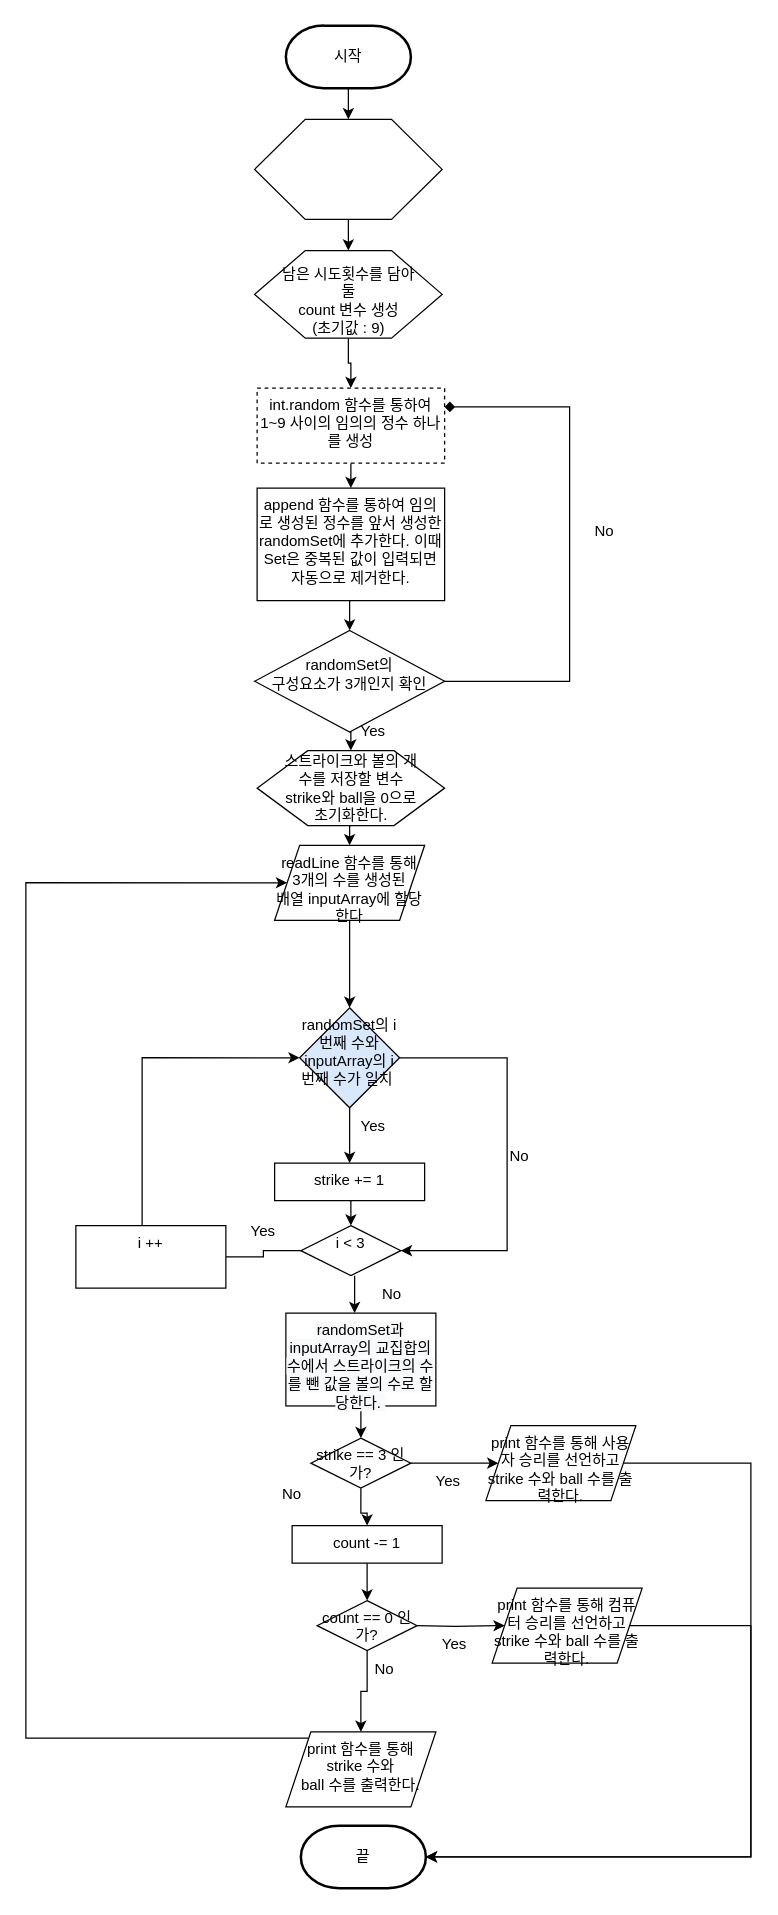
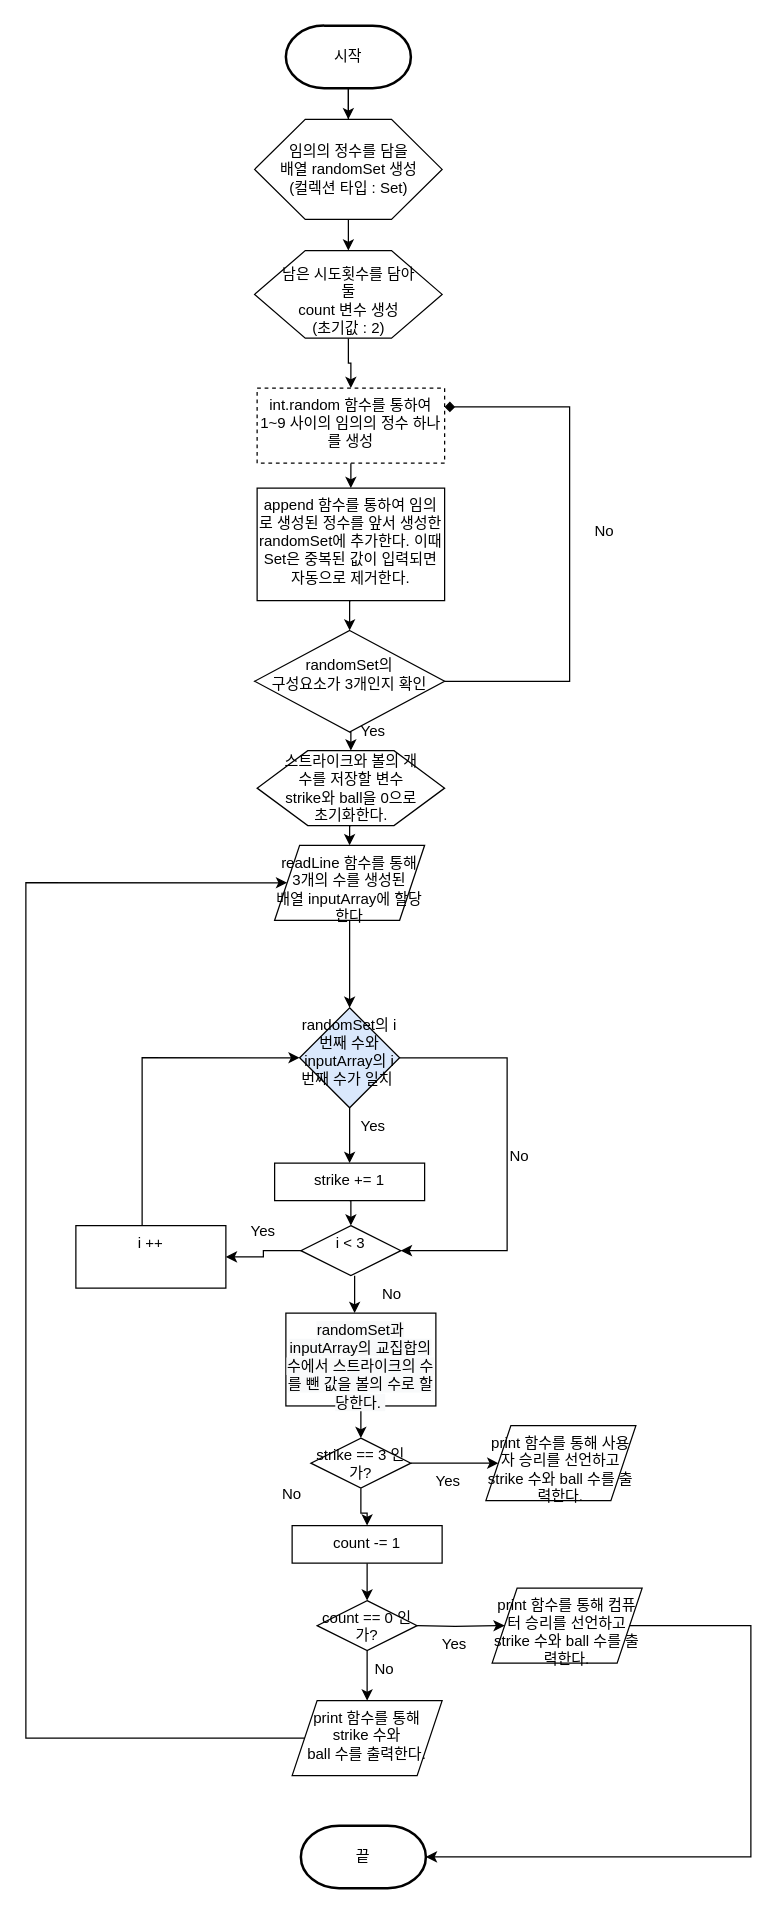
+ <mxCell id="2" value="" style="edgeStyle=orthogonalEdgeStyle;rounded=0;orthogonalLoop=1;jettySize=auto;html=1;" edge="1" parent="1" source="4" target="7"><mxGeometry relative="1" as="geometry" /></mxCell>
+ <mxCell id="7" value="임의의 정수를 담을 &lt;br&gt;배열 randomSet 생성&lt;br&gt;(컬렉션 타입 : Set)" style="text;html=1;strokeColor=none;fillColor=none;align=center;verticalAlign=middle;whiteSpace=wrap;rounded=0;" vertex="1" parent="1"><mxGeometry x="219.5" y="120" width="117" height="30" as="geometry" /></mxCell>
- <mxCell id="10" value="남은 시도횟수를 담아둘&lt;br&gt;count 변수 생성&lt;br&gt;(초기값 : 9)" style="text;html=1;strokeColor=none;fillColor=none;align=center;verticalAlign=middle;whiteSpace=wrap;rounded=0;" vertex="1" parent="1"><mxGeometry x="219.5" y="225" width="117" height="30" as="geometry" /></mxCell>
+ <mxCell id="10" value="남은 시도횟수를 담아둘&lt;br&gt;count 변수 생성&lt;br&gt;(초기값 : 2)" style="text;html=1;strokeColor=none;fillColor=none;align=center;verticalAlign=middle;whiteSpace=wrap;rounded=0;" vertex="1" parent="1"><mxGeometry x="219.5" y="225" width="117" height="30" as="geometry" /></mxCell>
- <mxCell id="31" value="" style="edgeStyle=orthogonalEdgeStyle;rounded=0;orthogonalLoop=1;jettySize=auto;html=1;endArrow=none;" edge="1" parent="1" source="32" target="35"><mxGeometry relative="1" as="geometry" /></mxCell>
+ <mxCell id="31" value="" style="edgeStyle=orthogonalEdgeStyle;rounded=0;orthogonalLoop=1;jettySize=auto;html=1;" edge="1" parent="1" source="32" target="35"><mxGeometry relative="1" as="geometry" /></mxCell>
- <mxCell id="43" style="edgeStyle=orthogonalEdgeStyle;rounded=0;orthogonalLoop=1;jettySize=auto;html=1;exitX=1;exitY=0.5;exitDx=0;exitDy=0;entryX=1;entryY=0.5;entryDx=0;entryDy=0;entryPerimeter=0;" edge="1" parent="1" source="44" target="59"><mxGeometry relative="1" as="geometry"><Array as="points"><mxPoint x="600" y="1170" /><mxPoint x="600" y="1485" /></Array></mxGeometry></mxCell>
- <mxCell id="39" value="print 함수를 통해&lt;br&gt;strike 수와&lt;br&gt;ball 수를 출력한다." style="shape=parallelogram;perimeter=parallelogramPerimeter;whiteSpace=wrap;html=1;fixedSize=1;verticalAlign=top;arcSize=6;" vertex="1" parent="1"><mxGeometry x="228" y="1385.005" width="120" height="60" as="geometry" /></mxCell>
+ <mxCell id="39" value="print 함수를 통해&lt;br&gt;strike 수와&lt;br&gt;ball 수를 출력한다." style="shape=parallelogram;perimeter=parallelogramPerimeter;whiteSpace=wrap;html=1;fixedSize=1;verticalAlign=top;arcSize=6;" vertex="1" parent="1"><mxGeometry x="233" y="1360.005" width="120" height="60" as="geometry" /></mxCell>
